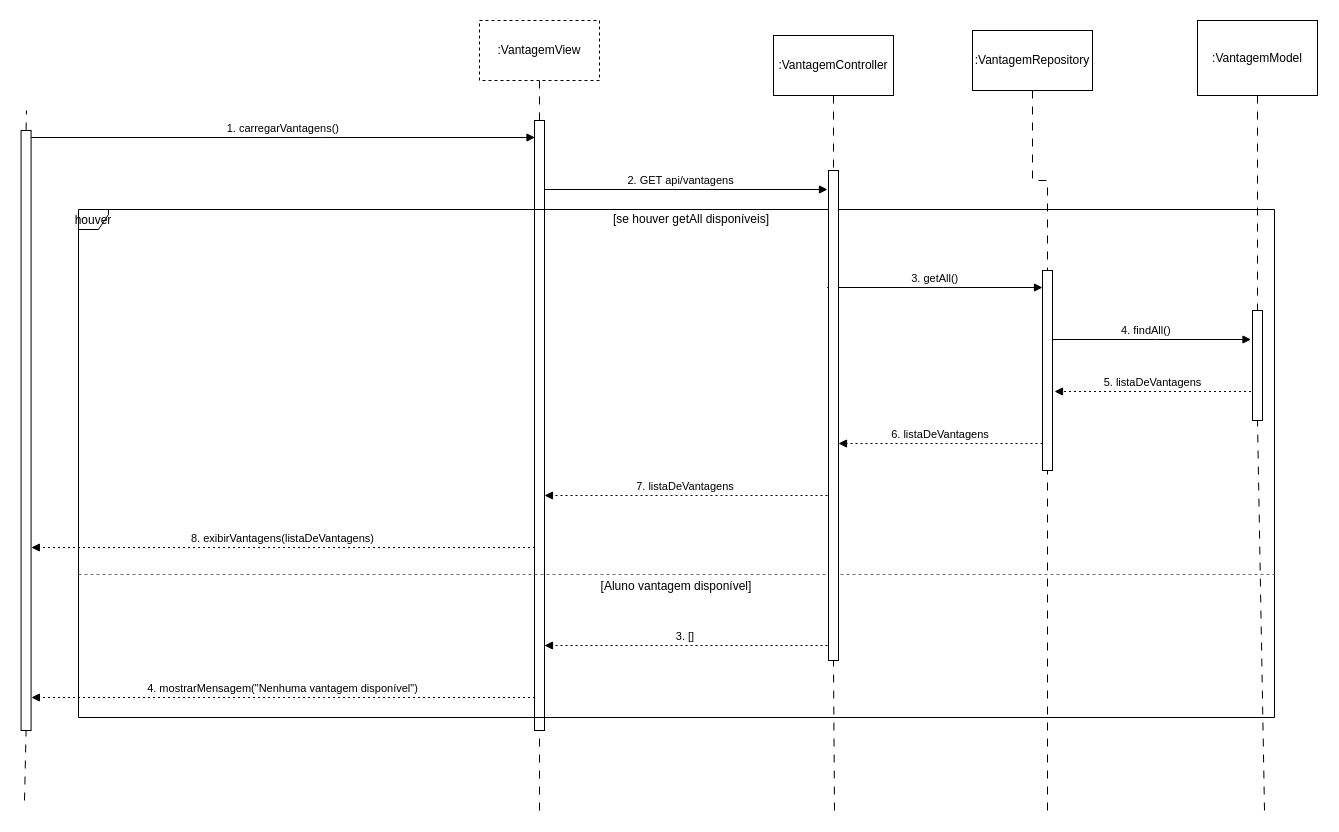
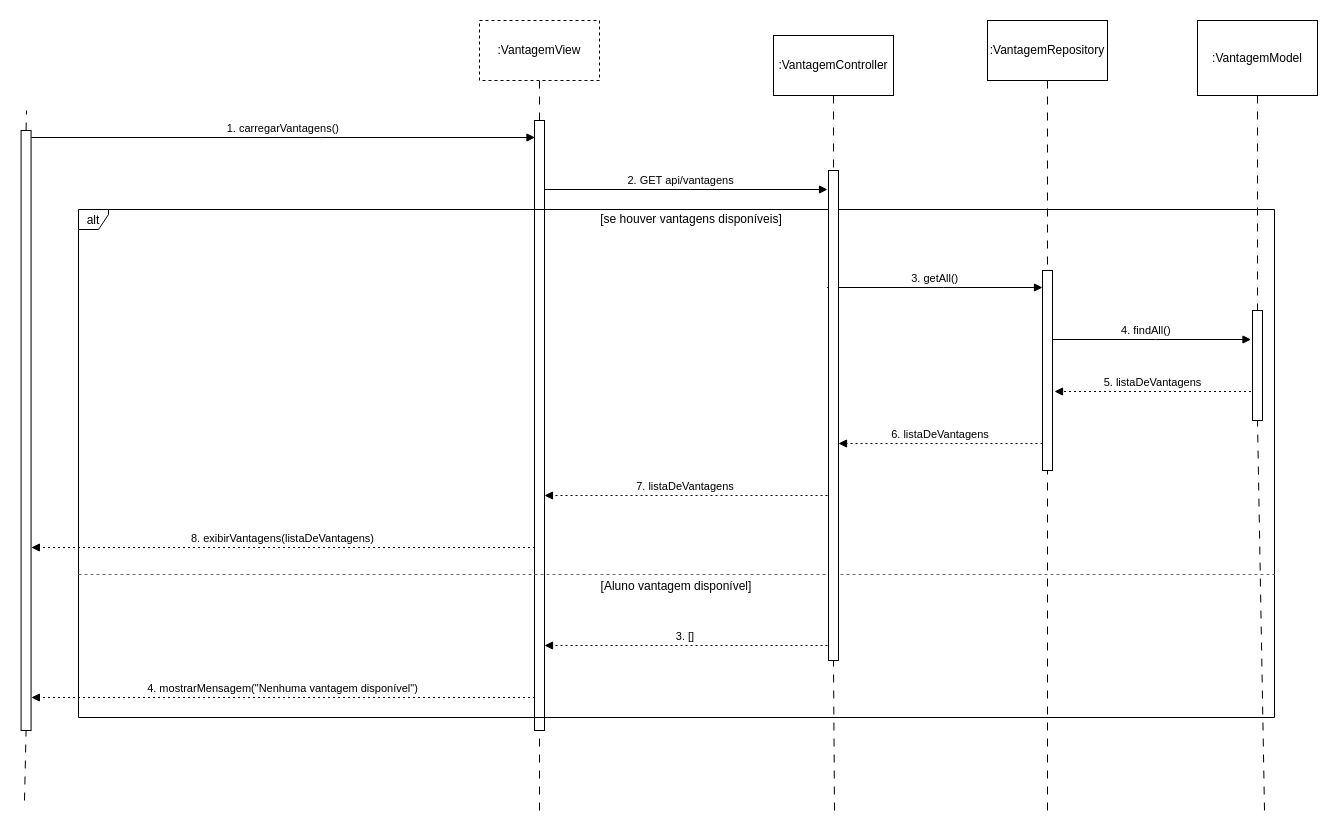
- <mxCell id="22" value=":VantagemRepository" style="rounded=0;whiteSpace=wrap;html=1;" vertex="1" parent="1"><mxGeometry x="972" y="30" width="120" height="60" as="geometry" /></mxCell>
+ <mxCell id="22" value=":VantagemRepository" style="rounded=0;whiteSpace=wrap;html=1;" vertex="1" parent="1"><mxGeometry x="987" y="20" width="120" height="60" as="geometry" /></mxCell>
- <mxCell id="15" value="houver" style="shape=umlFrame;pointerEvents=0;dropTarget=0;strokeColor=#000000;height=20;width=30" vertex="1" parent="1"><mxGeometry x="78" y="209" width="1196" height="508" as="geometry" /></mxCell>
+ <mxCell id="15" value="alt" style="shape=umlFrame;pointerEvents=0;dropTarget=0;strokeColor=#000000;height=20;width=30" vertex="1" parent="1"><mxGeometry x="78" y="209" width="1196" height="508" as="geometry" /></mxCell>
- <mxCell id="16" value="[se houver getAll disponíveis]" style="text;strokeColor=none;fillColor=none;align=center;verticalAlign=middle;whiteSpace=wrap;" vertex="1" parent="15"><mxGeometry x="30.304" width="1165.696" height="20" as="geometry" /></mxCell>
+ <mxCell id="16" value="[se houver vantagens disponíveis]" style="text;strokeColor=none;fillColor=none;align=center;verticalAlign=middle;whiteSpace=wrap;" vertex="1" parent="15"><mxGeometry x="30.304" width="1165.696" height="20" as="geometry" /></mxCell>
